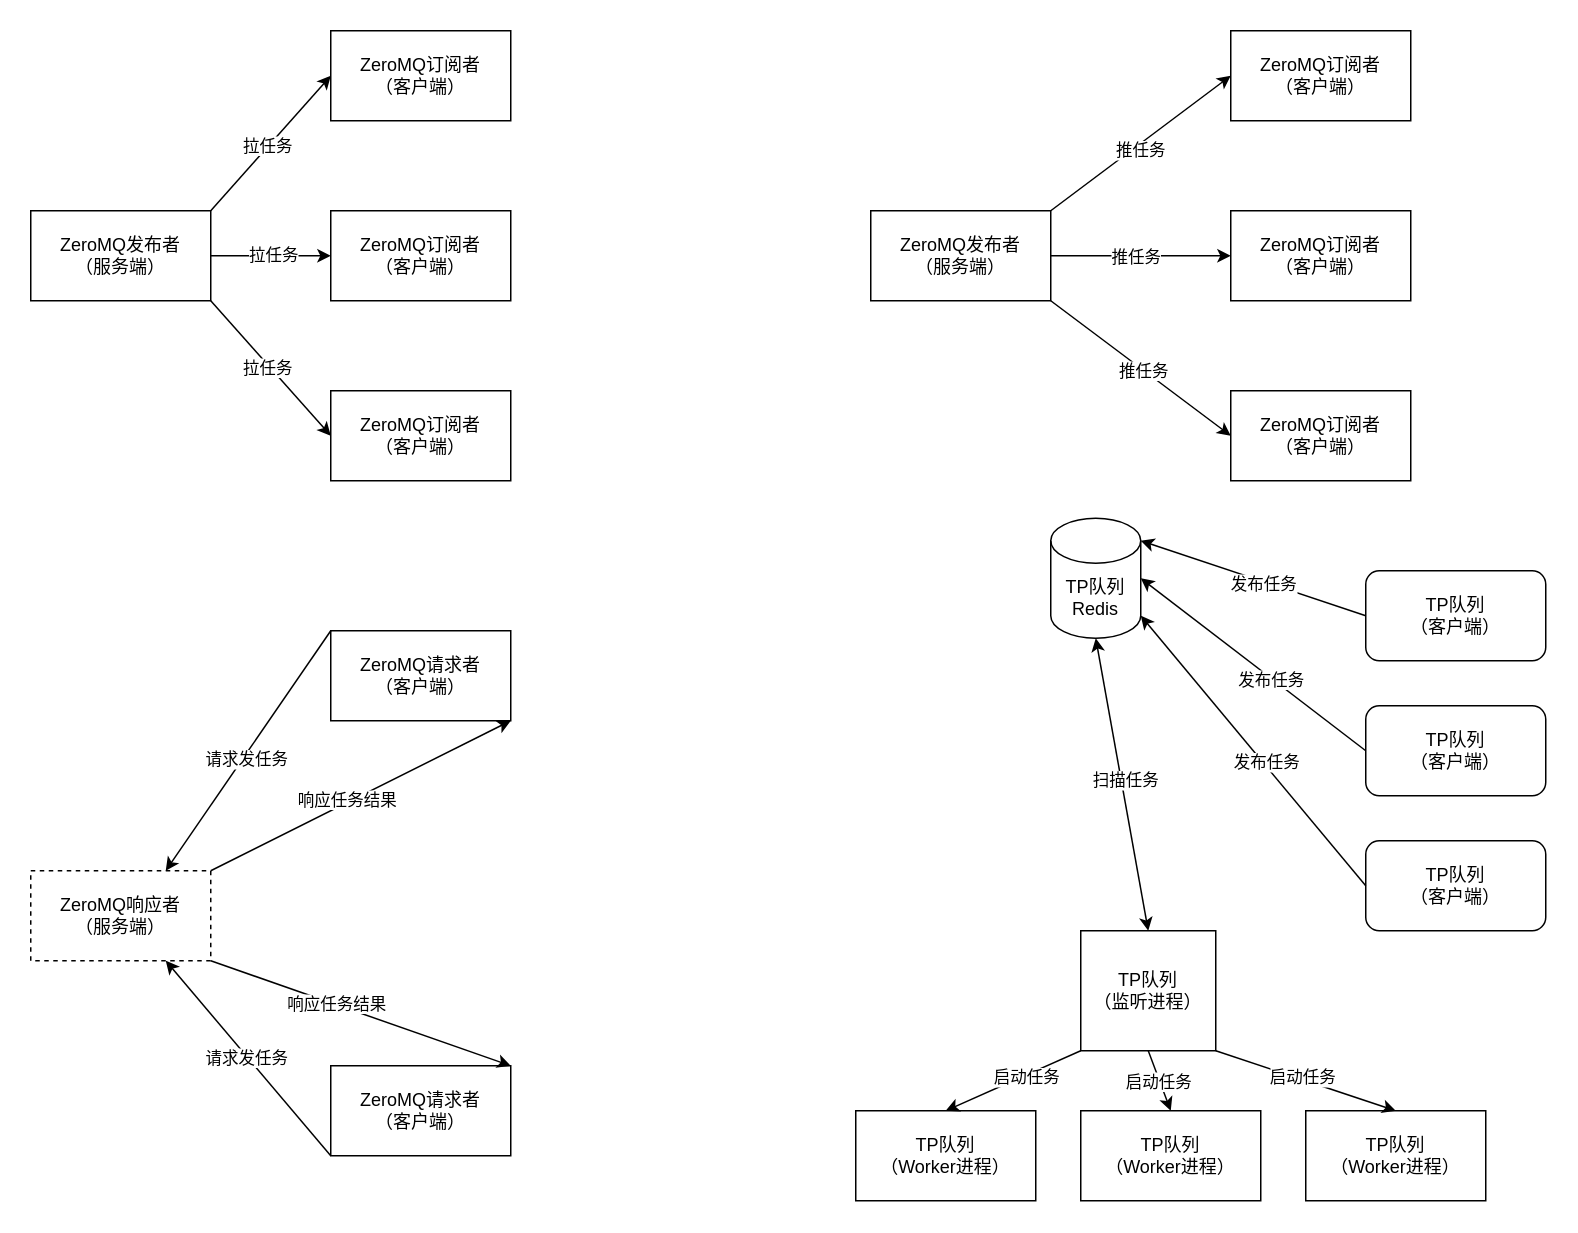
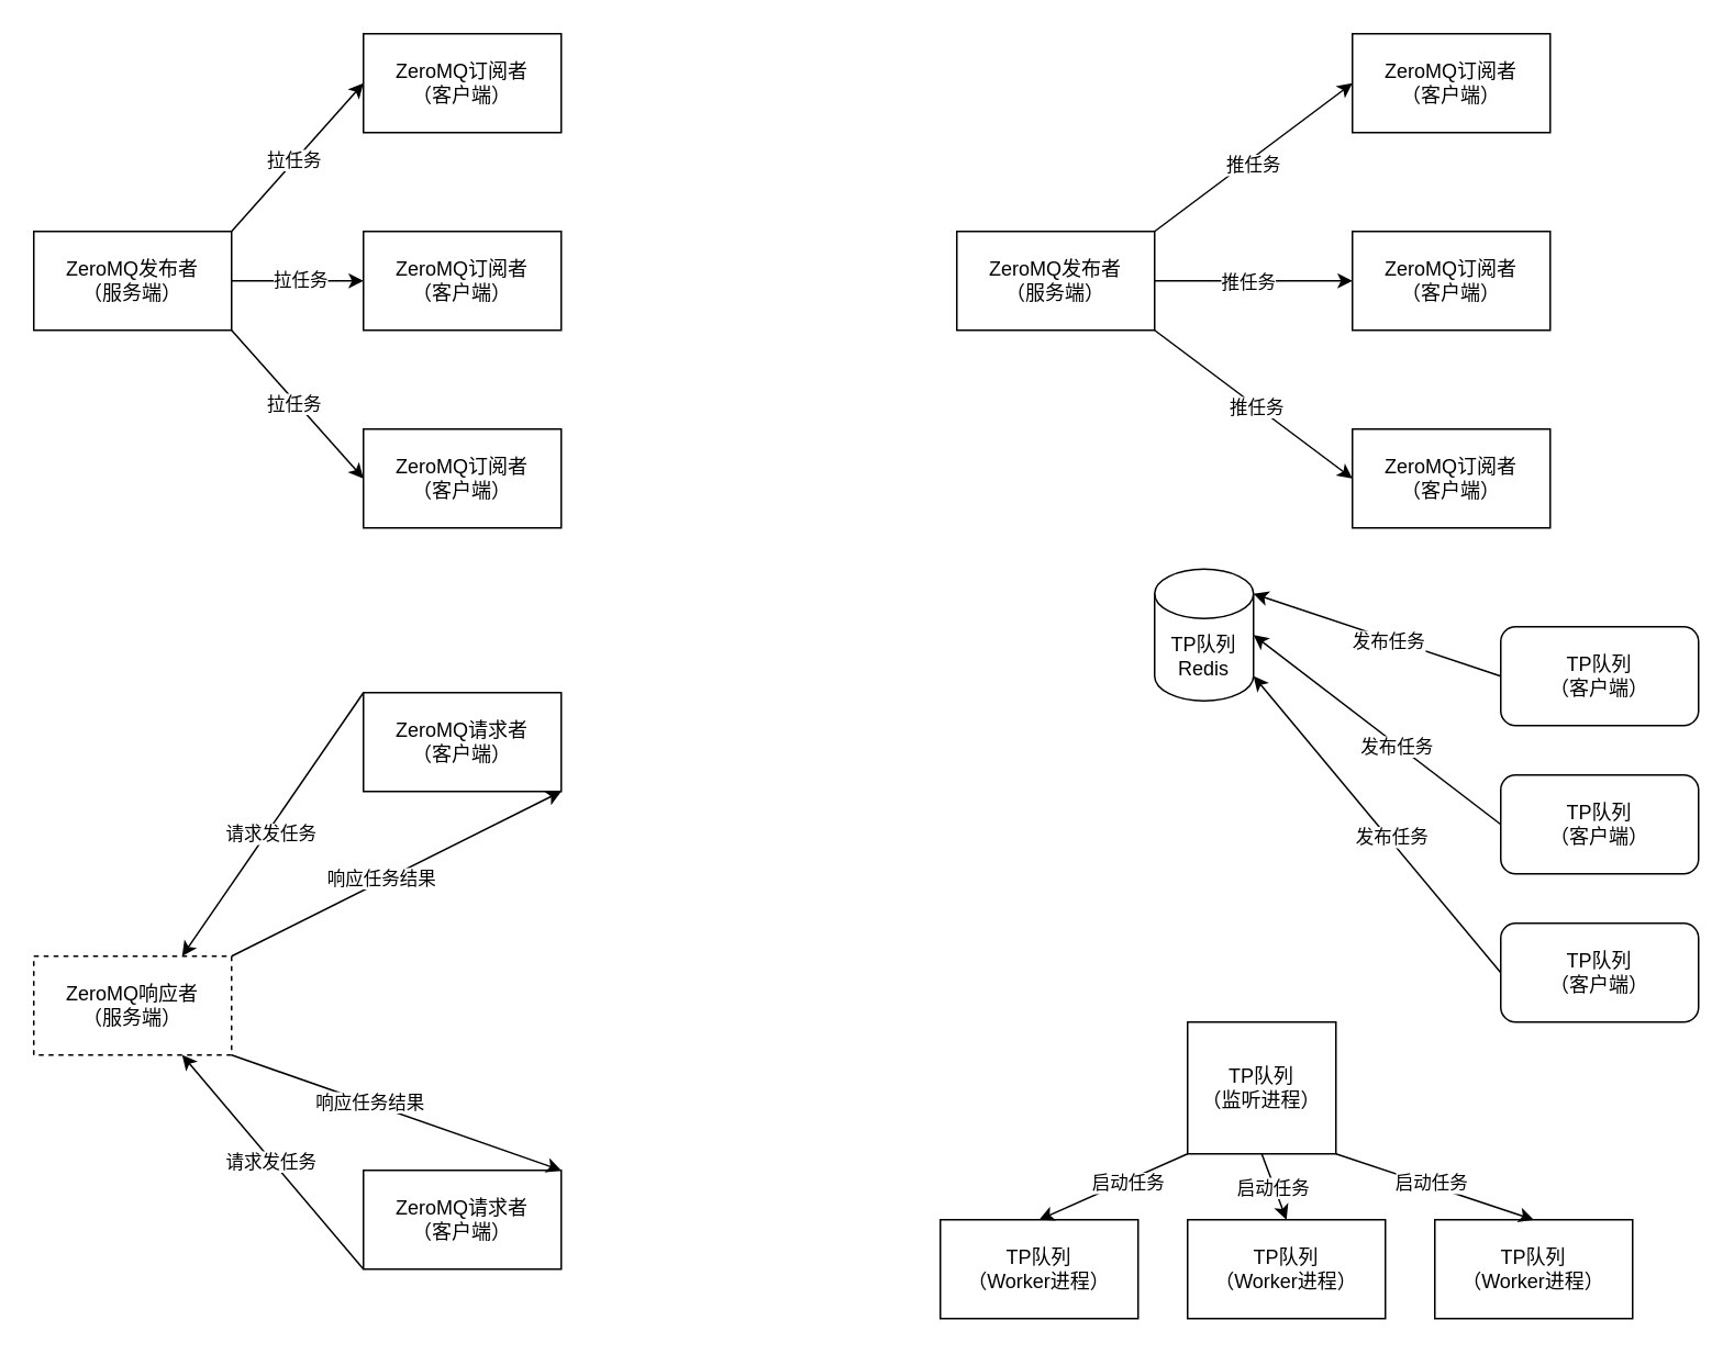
- <mxCell id="14" value="" style="endArrow=classic;startArrow=classic;html=1;rounded=0;entryX=0.5;entryY=1;entryDx=0;entryDy=0;entryPerimeter=0;exitX=0.5;exitY=0;exitDx=0;exitDy=0;" parent="1" source="13" target="12" edge="1"><mxGeometry width="50" height="50" relative="1" as="geometry"><mxPoint x="900" y="560" as="sourcePoint" /><mxPoint x="950" y="510" as="targetPoint" /></mxGeometry></mxCell>
- <mxCell id="15" value="扫描任务" style="edgeLabel;html=1;align=center;verticalAlign=middle;resizable=0;points=[];" parent="14" vertex="1" connectable="0"><mxGeometry x="0.025" y="-3" relative="1" as="geometry"><mxPoint as="offset" /></mxGeometry></mxCell>
